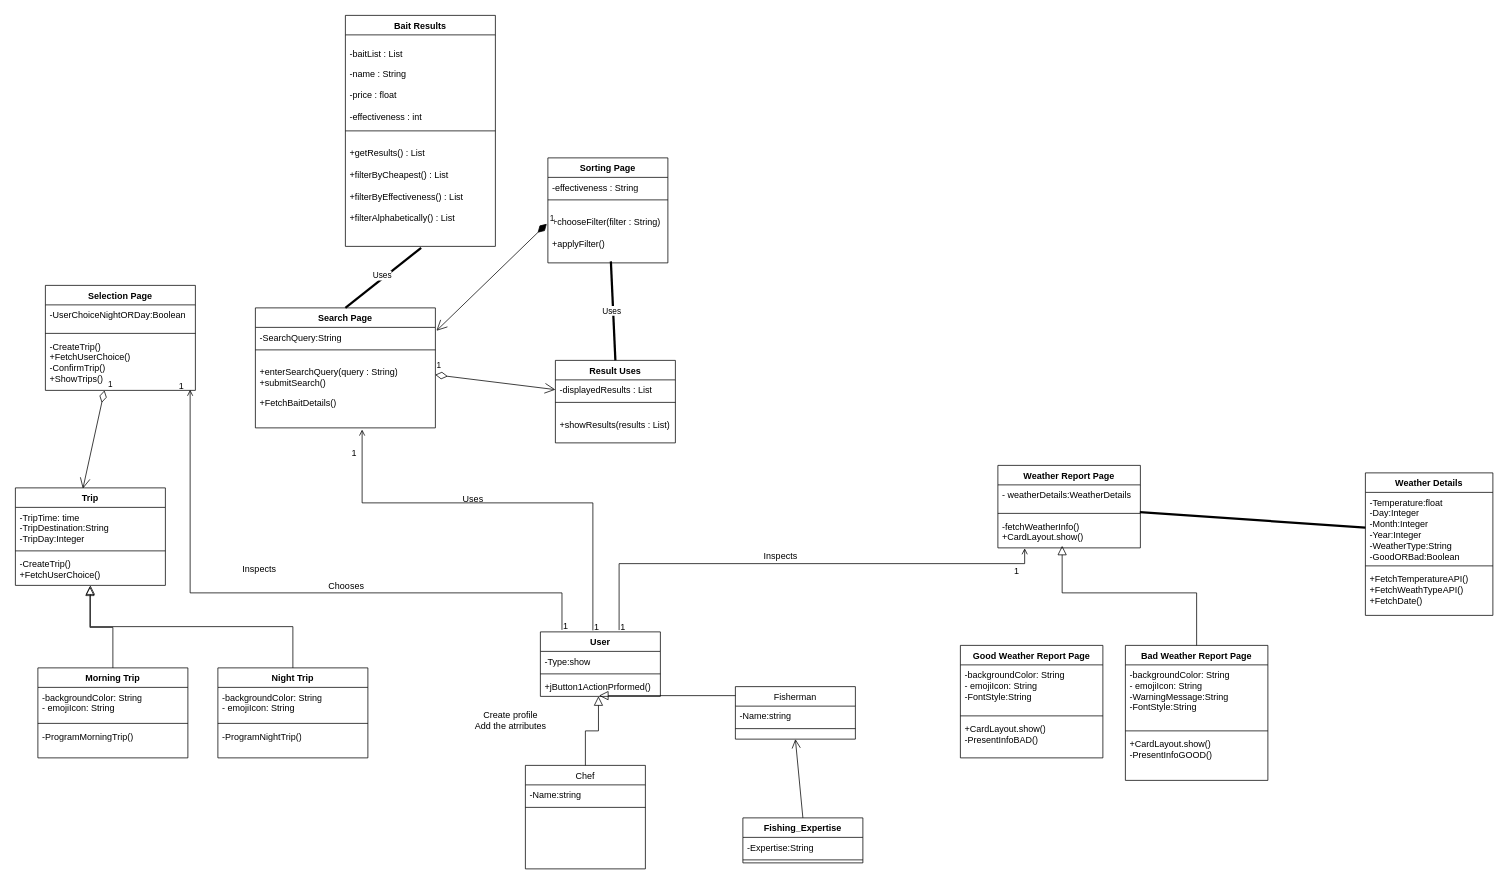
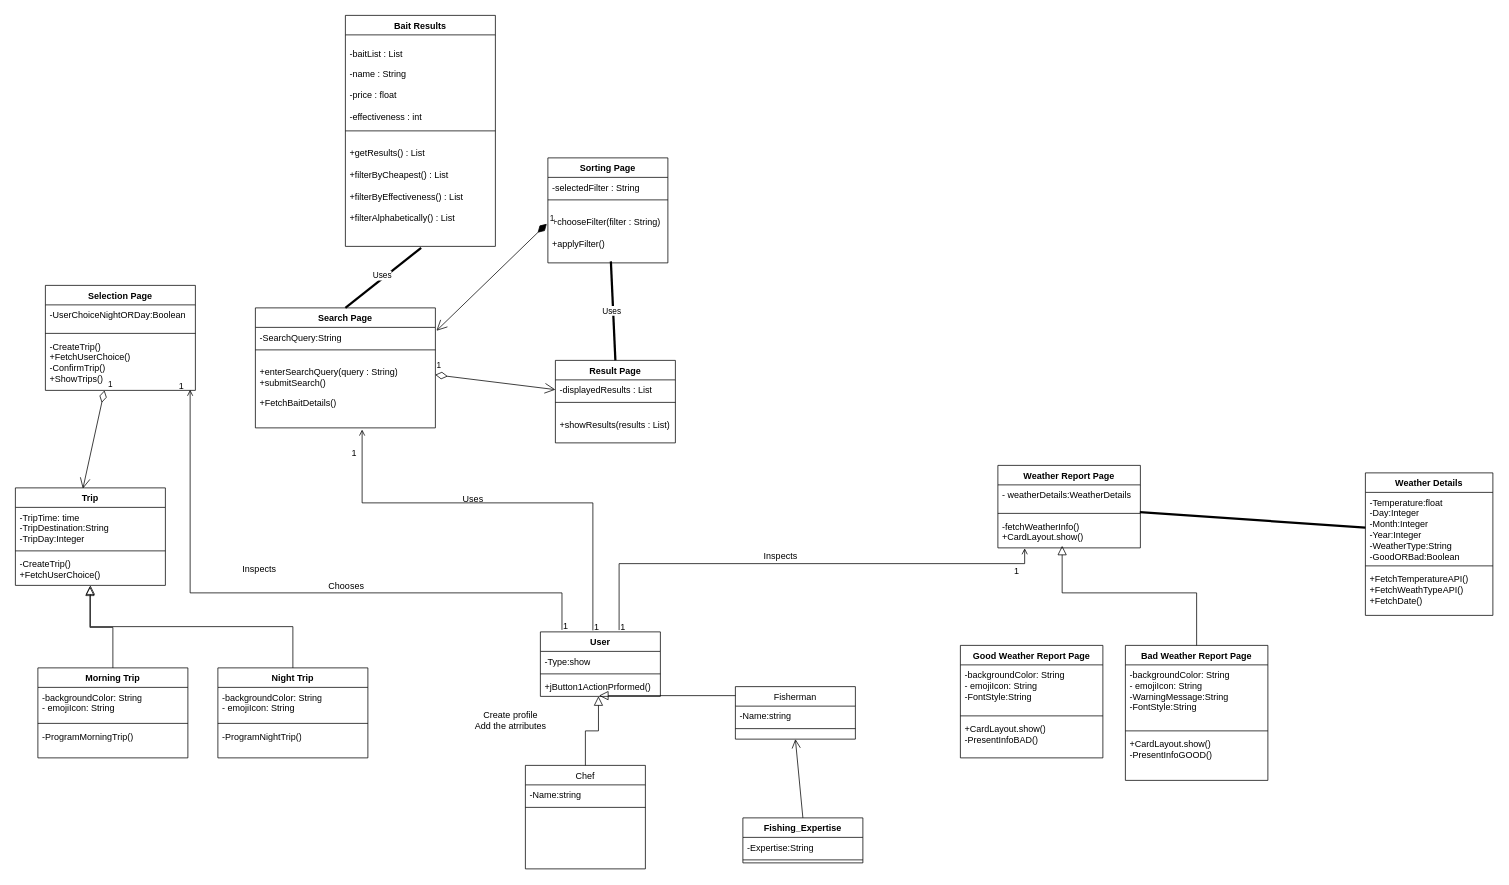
- <mxCell id="73" value="-effectiveness : String" style="text;strokeColor=none;fillColor=none;align=left;verticalAlign=top;spacingLeft=4;spacingRight=4;overflow=hidden;rotatable=0;points=[[0,0.5],[1,0.5]];portConstraint=eastwest;whiteSpace=wrap;html=1;" vertex="1" parent="72"><mxGeometry y="26" width="160" height="26" as="geometry" /></mxCell>
+ <mxCell id="73" value="-selectedFilter : String" style="text;strokeColor=none;fillColor=none;align=left;verticalAlign=top;spacingLeft=4;spacingRight=4;overflow=hidden;rotatable=0;points=[[0,0.5],[1,0.5]];portConstraint=eastwest;whiteSpace=wrap;html=1;" vertex="1" parent="72"><mxGeometry y="26" width="160" height="26" as="geometry" /></mxCell>
- <mxCell id="76" value="Result Uses" style="swimlane;fontStyle=1;align=center;verticalAlign=top;childLayout=stackLayout;horizontal=1;startSize=26;horizontalStack=0;resizeParent=1;resizeParentMax=0;resizeLast=0;collapsible=1;marginBottom=0;whiteSpace=wrap;html=1;" vertex="1" parent="1"><mxGeometry x="740" y="480" width="160" height="110" as="geometry" /></mxCell>
+ <mxCell id="76" value="Result Page" style="swimlane;fontStyle=1;align=center;verticalAlign=top;childLayout=stackLayout;horizontal=1;startSize=26;horizontalStack=0;resizeParent=1;resizeParentMax=0;resizeLast=0;collapsible=1;marginBottom=0;whiteSpace=wrap;html=1;" vertex="1" parent="1"><mxGeometry x="740" y="480" width="160" height="110" as="geometry" /></mxCell>
